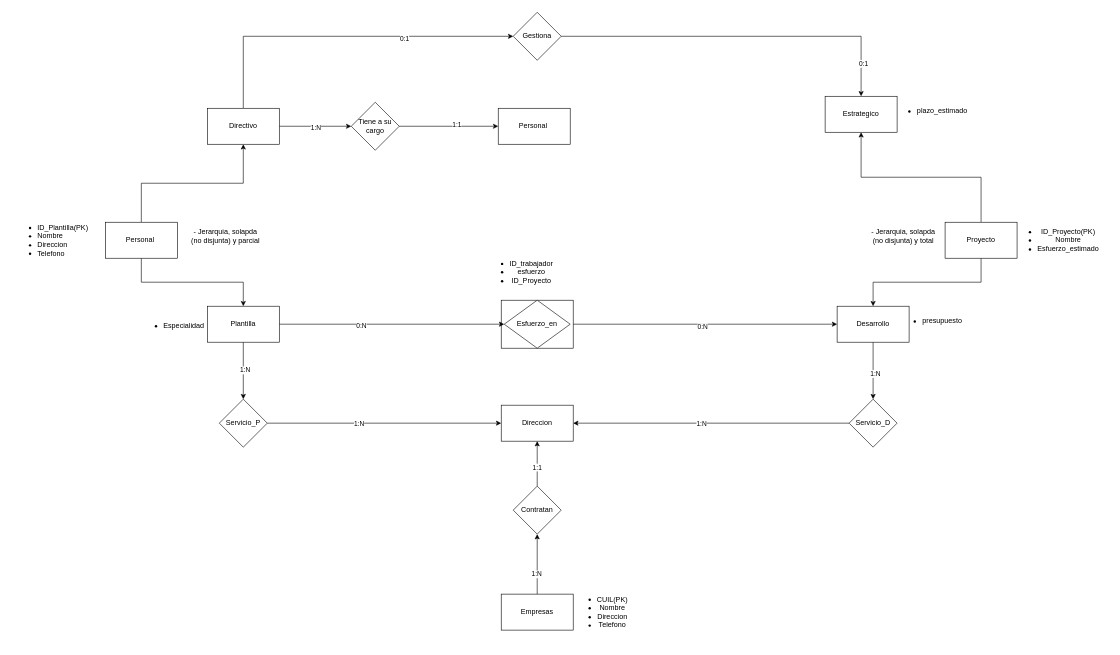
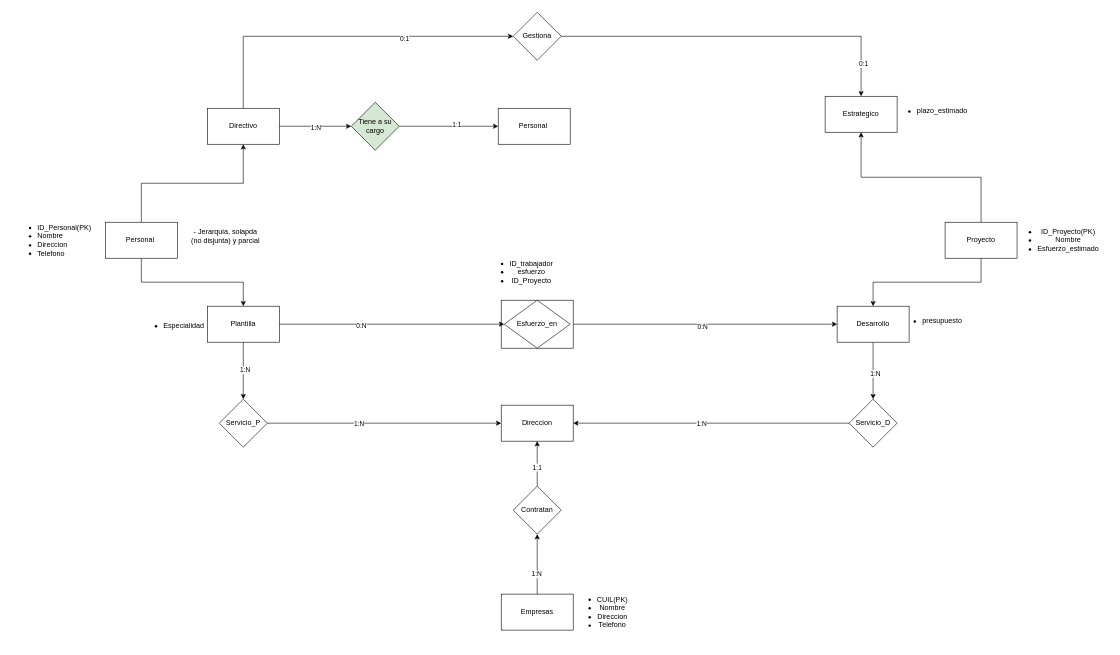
- <mxCell id="20" value="Tiene a su cargo" style="rhombus;whiteSpace=wrap;html=1;rounded=0;" vertex="1" parent="1"><mxGeometry x="585" y="170" width="80" height="80" as="geometry" /></mxCell>
+ <mxCell id="20" value="Tiene a su cargo" style="rhombus;whiteSpace=wrap;html=1;rounded=0;fillColor=#d5e8d4;" vertex="1" parent="1"><mxGeometry x="585" y="170" width="80" height="80" as="geometry" /></mxCell>
- <mxCell id="46" value="- Jerarquia, solapda&lt;div&gt;(no disjunta) y total&lt;/div&gt;" style="text;html=1;align=center;verticalAlign=middle;resizable=0;points=[];autosize=1;strokeColor=none;fillColor=none;" vertex="1" parent="1"><mxGeometry x="1440" y="373" width="130" height="40" as="geometry" /></mxCell>
- <mxCell id="48" value="&lt;ul&gt;&lt;li&gt;ID_Plantilla(PK)&lt;/li&gt;&lt;li style=&quot;&quot;&gt;Nombre&amp;nbsp;&lt;/li&gt;&lt;li&gt;Direccion&amp;nbsp;&lt;/li&gt;&lt;li&gt;Telefono&lt;/li&gt;&lt;/ul&gt;" style="text;html=1;align=left;verticalAlign=middle;resizable=0;points=[];autosize=1;strokeColor=none;fillColor=none;" vertex="1" parent="1"><mxGeometry x="20" y="350" width="150" height="100" as="geometry" /></mxCell>
+ <mxCell id="48" value="&lt;ul&gt;&lt;li&gt;ID_Personal(PK)&lt;/li&gt;&lt;li style=&quot;&quot;&gt;Nombre&amp;nbsp;&lt;/li&gt;&lt;li&gt;Direccion&amp;nbsp;&lt;/li&gt;&lt;li&gt;Telefono&lt;/li&gt;&lt;/ul&gt;" style="text;html=1;align=left;verticalAlign=middle;resizable=0;points=[];autosize=1;strokeColor=none;fillColor=none;" vertex="1" parent="1"><mxGeometry x="20" y="350" width="150" height="100" as="geometry" /></mxCell>
